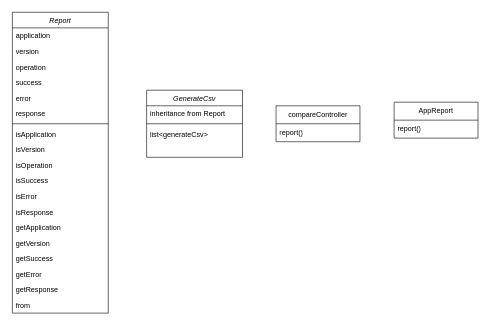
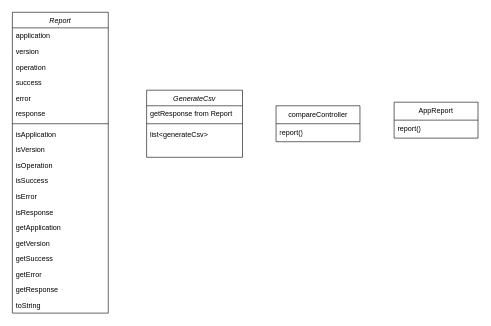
- <mxCell id="27" value="inheritance from Report" style="text;align=left;verticalAlign=top;spacingLeft=4;spacingRight=4;overflow=hidden;rotatable=0;points=[[0,0.5],[1,0.5]];portConstraint=eastwest;" parent="26" vertex="1"><mxGeometry y="26" width="160" height="26" as="geometry" /></mxCell>
+ <mxCell id="27" value="getResponse from Report" style="text;align=left;verticalAlign=top;spacingLeft=4;spacingRight=4;overflow=hidden;rotatable=0;points=[[0,0.5],[1,0.5]];portConstraint=eastwest;" parent="26" vertex="1"><mxGeometry y="26" width="160" height="26" as="geometry" /></mxCell>
- <mxCell id="21" value="from" style="text;align=left;verticalAlign=top;spacingLeft=4;spacingRight=4;overflow=hidden;rotatable=0;points=[[0,0.5],[1,0.5]];portConstraint=eastwest;" parent="2" vertex="1"><mxGeometry y="476" width="160" height="26" as="geometry" /></mxCell>
+ <mxCell id="21" value="toString" style="text;align=left;verticalAlign=top;spacingLeft=4;spacingRight=4;overflow=hidden;rotatable=0;points=[[0,0.5],[1,0.5]];portConstraint=eastwest;" parent="2" vertex="1"><mxGeometry y="476" width="160" height="26" as="geometry" /></mxCell>
